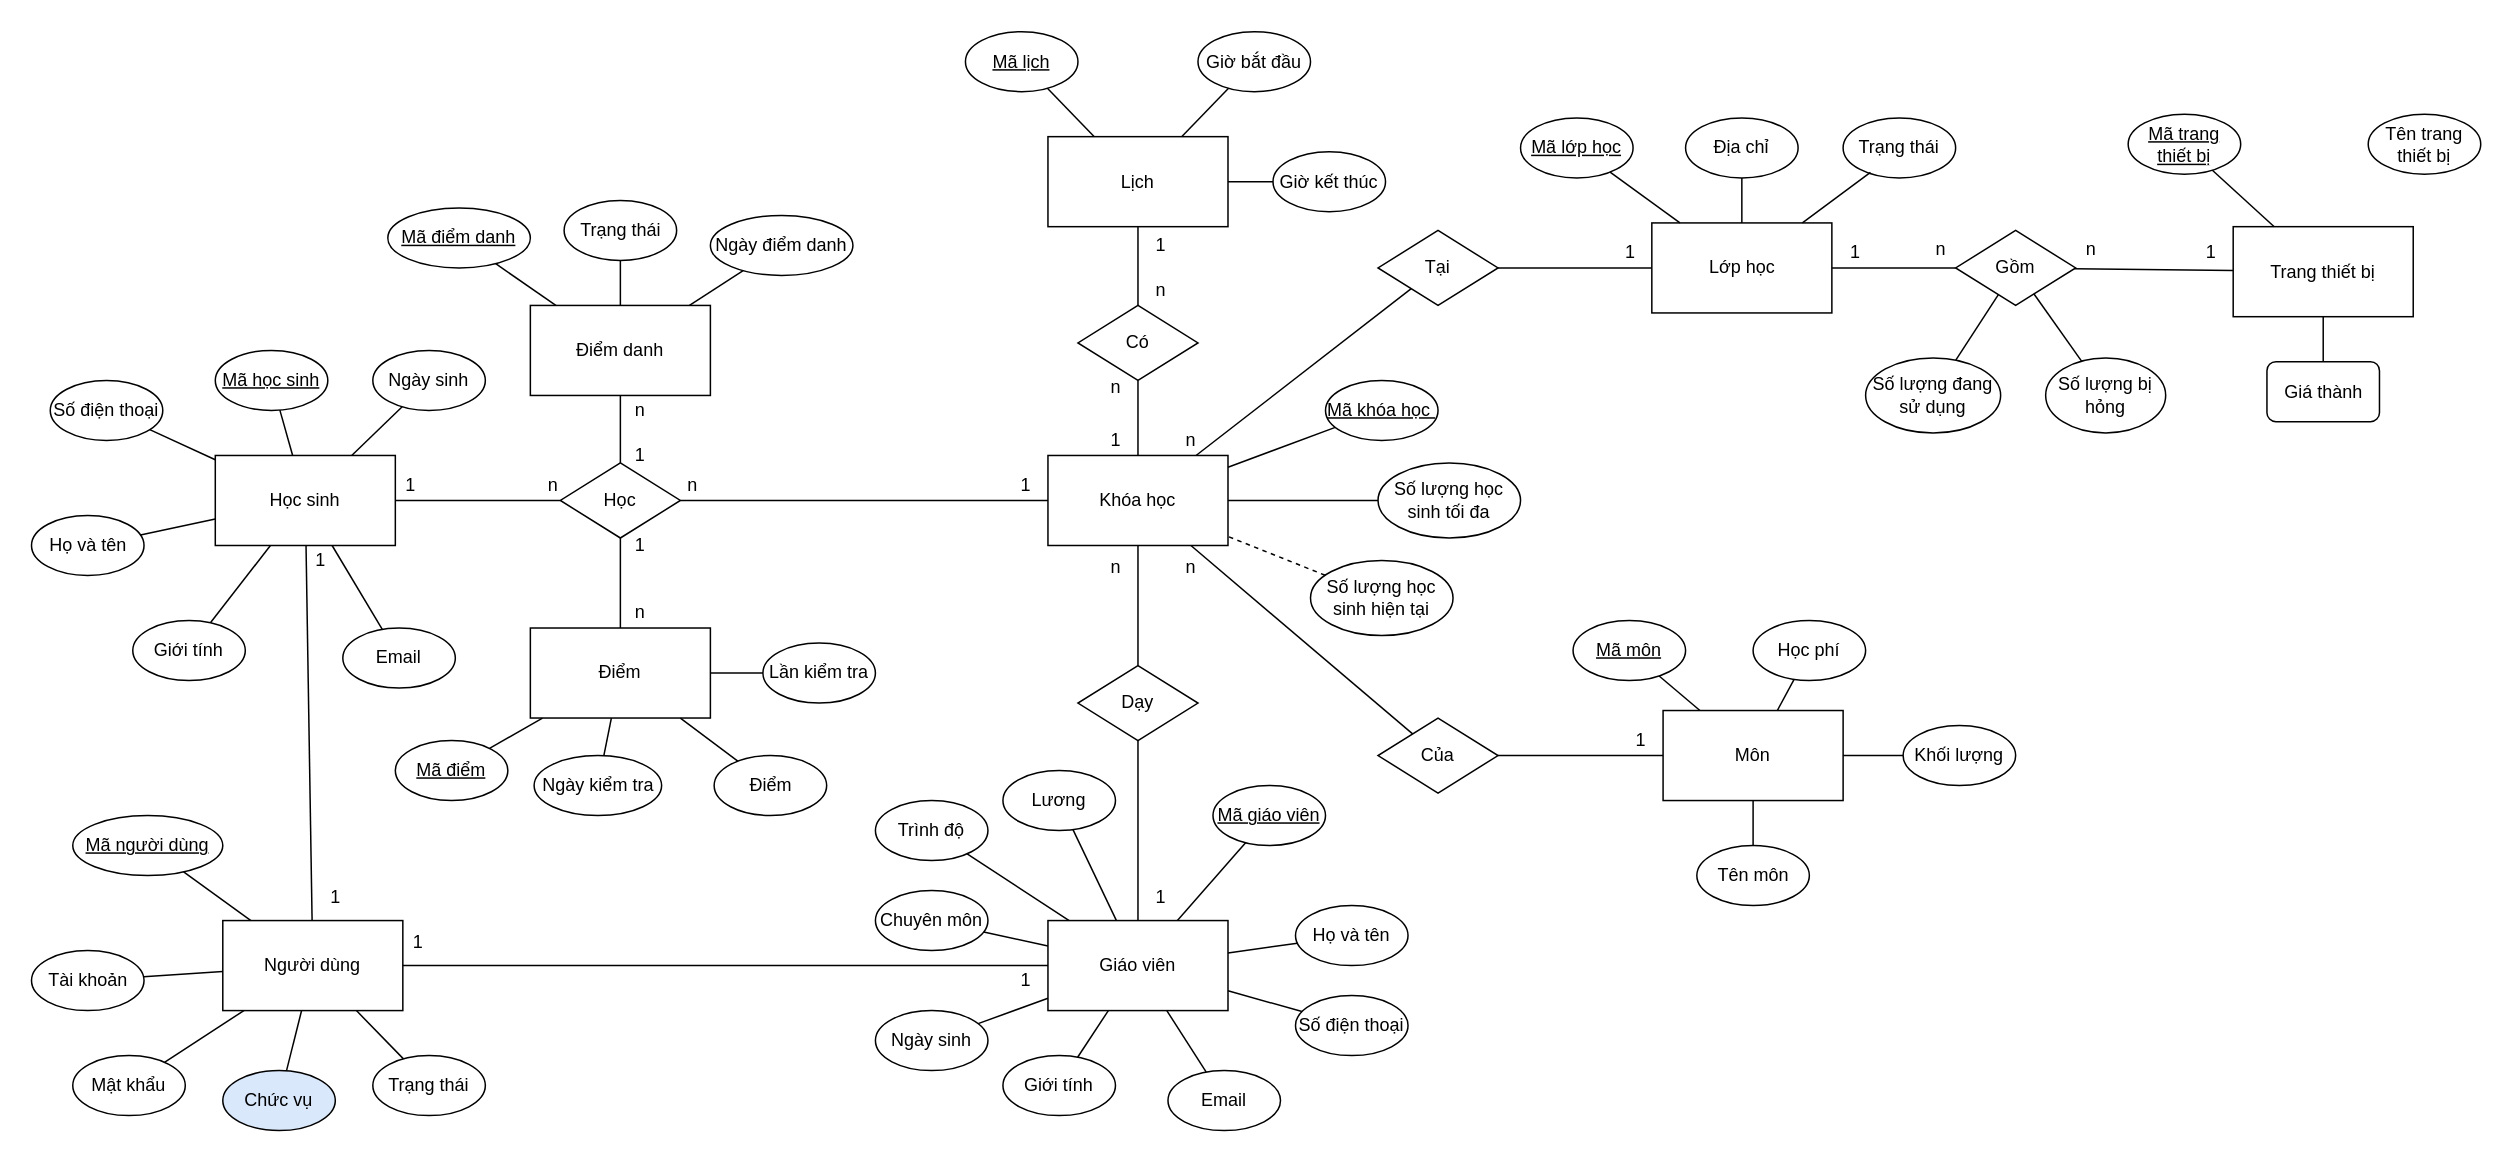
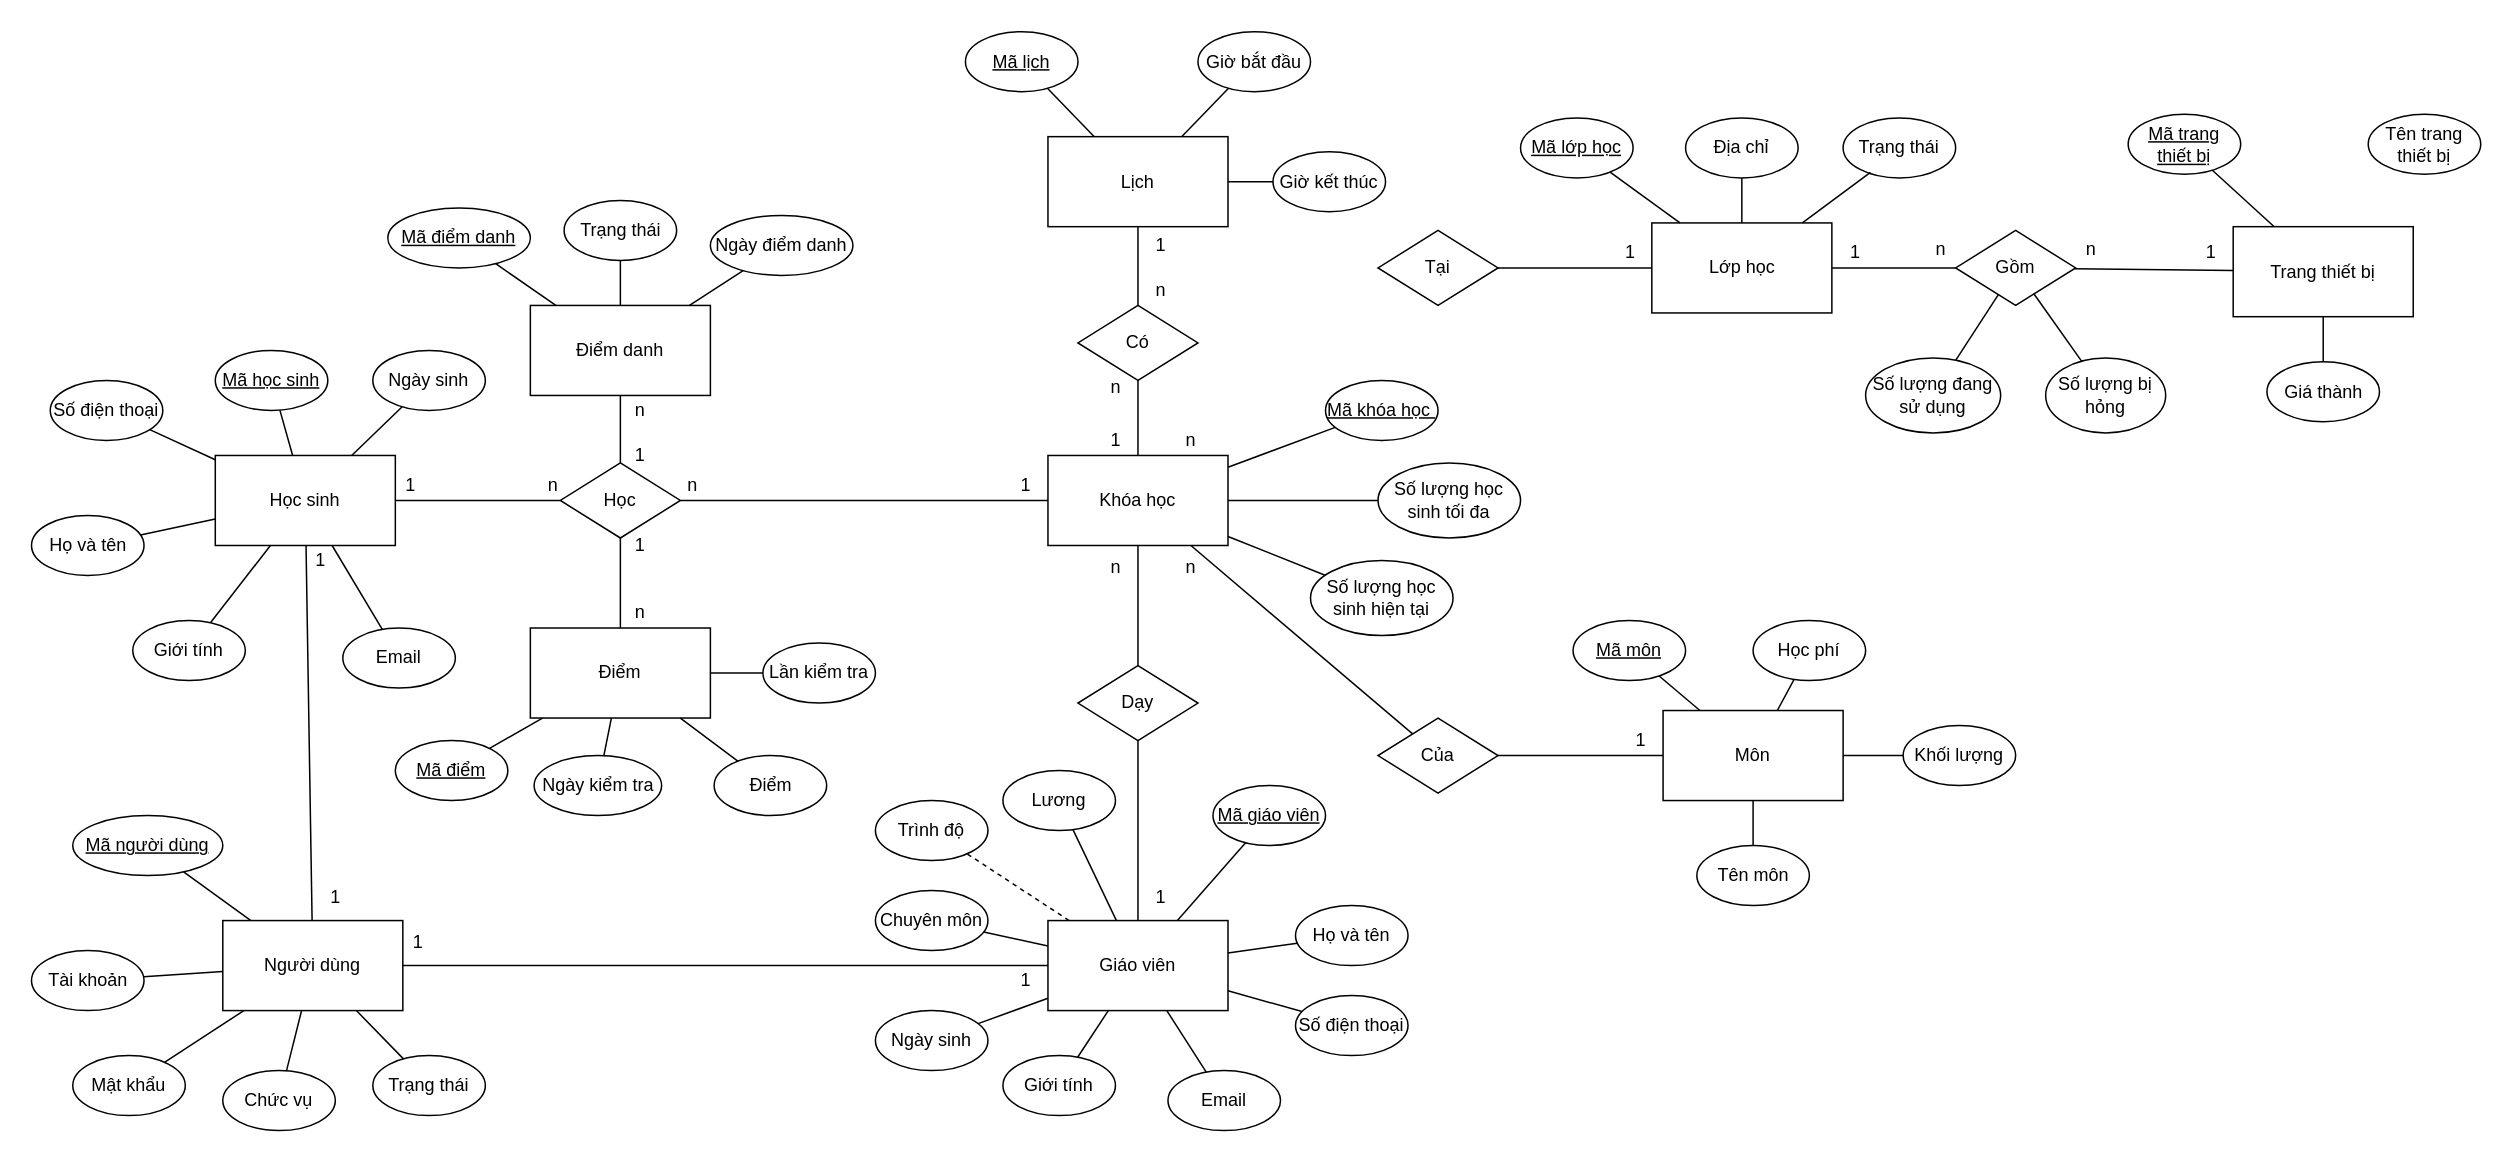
- <mxCell id="10" value="" style="endArrow=none;html=1;rounded=0;" parent="1" source="5" target="8" edge="1"><mxGeometry width="50" height="50" relative="1" as="geometry"><mxPoint x="1188" y="333" as="sourcePoint" /><mxPoint x="1238" y="283" as="targetPoint" /></mxGeometry></mxCell>
- <mxCell id="68" value="Giá thành" style="whiteSpace=wrap;html=1;rounded=1;" parent="1" vertex="1"><mxGeometry x="1510.5" y="240.5" width="75" height="40" as="geometry" /></mxCell>
+ <mxCell id="68" value="Giá thành" style="ellipse;whiteSpace=wrap;html=1;" parent="1" vertex="1"><mxGeometry x="1510.5" y="240.5" width="75" height="40" as="geometry" /></mxCell>
- <mxCell id="59" value="" style="endArrow=none;html=1;rounded=0;dashed=1;" parent="1" source="56" target="5" edge="1"><mxGeometry width="50" height="50" relative="1" as="geometry"><mxPoint x="672" y="297" as="sourcePoint" /><mxPoint x="721" y="323" as="targetPoint" /></mxGeometry></mxCell>
+ <mxCell id="59" value="" style="endArrow=none;html=1;rounded=0;" parent="1" source="56" target="5" edge="1"><mxGeometry width="50" height="50" relative="1" as="geometry"><mxPoint x="672" y="297" as="sourcePoint" /><mxPoint x="721" y="323" as="targetPoint" /></mxGeometry></mxCell>
- <mxCell id="52" value="" style="endArrow=none;html=1;rounded=0;" parent="1" source="3" target="43" edge="1"><mxGeometry width="50" height="50" relative="1" as="geometry"><mxPoint x="767" y="713" as="sourcePoint" /><mxPoint x="738" y="754" as="targetPoint" /></mxGeometry></mxCell>
+ <mxCell id="52" value="" style="endArrow=none;html=1;rounded=0;dashed=1;" parent="1" source="3" target="43" edge="1"><mxGeometry width="50" height="50" relative="1" as="geometry"><mxPoint x="767" y="713" as="sourcePoint" /><mxPoint x="738" y="754" as="targetPoint" /></mxGeometry></mxCell>
- <mxCell id="113" value="Chức vụ" style="ellipse;whiteSpace=wrap;html=1;fillColor=#dae8fc;" parent="1" vertex="1"><mxGeometry x="148" y="713" width="75" height="40" as="geometry" /></mxCell>
+ <mxCell id="113" value="Chức vụ" style="ellipse;whiteSpace=wrap;html=1;" parent="1" vertex="1"><mxGeometry x="148" y="713" width="75" height="40" as="geometry" /></mxCell>
